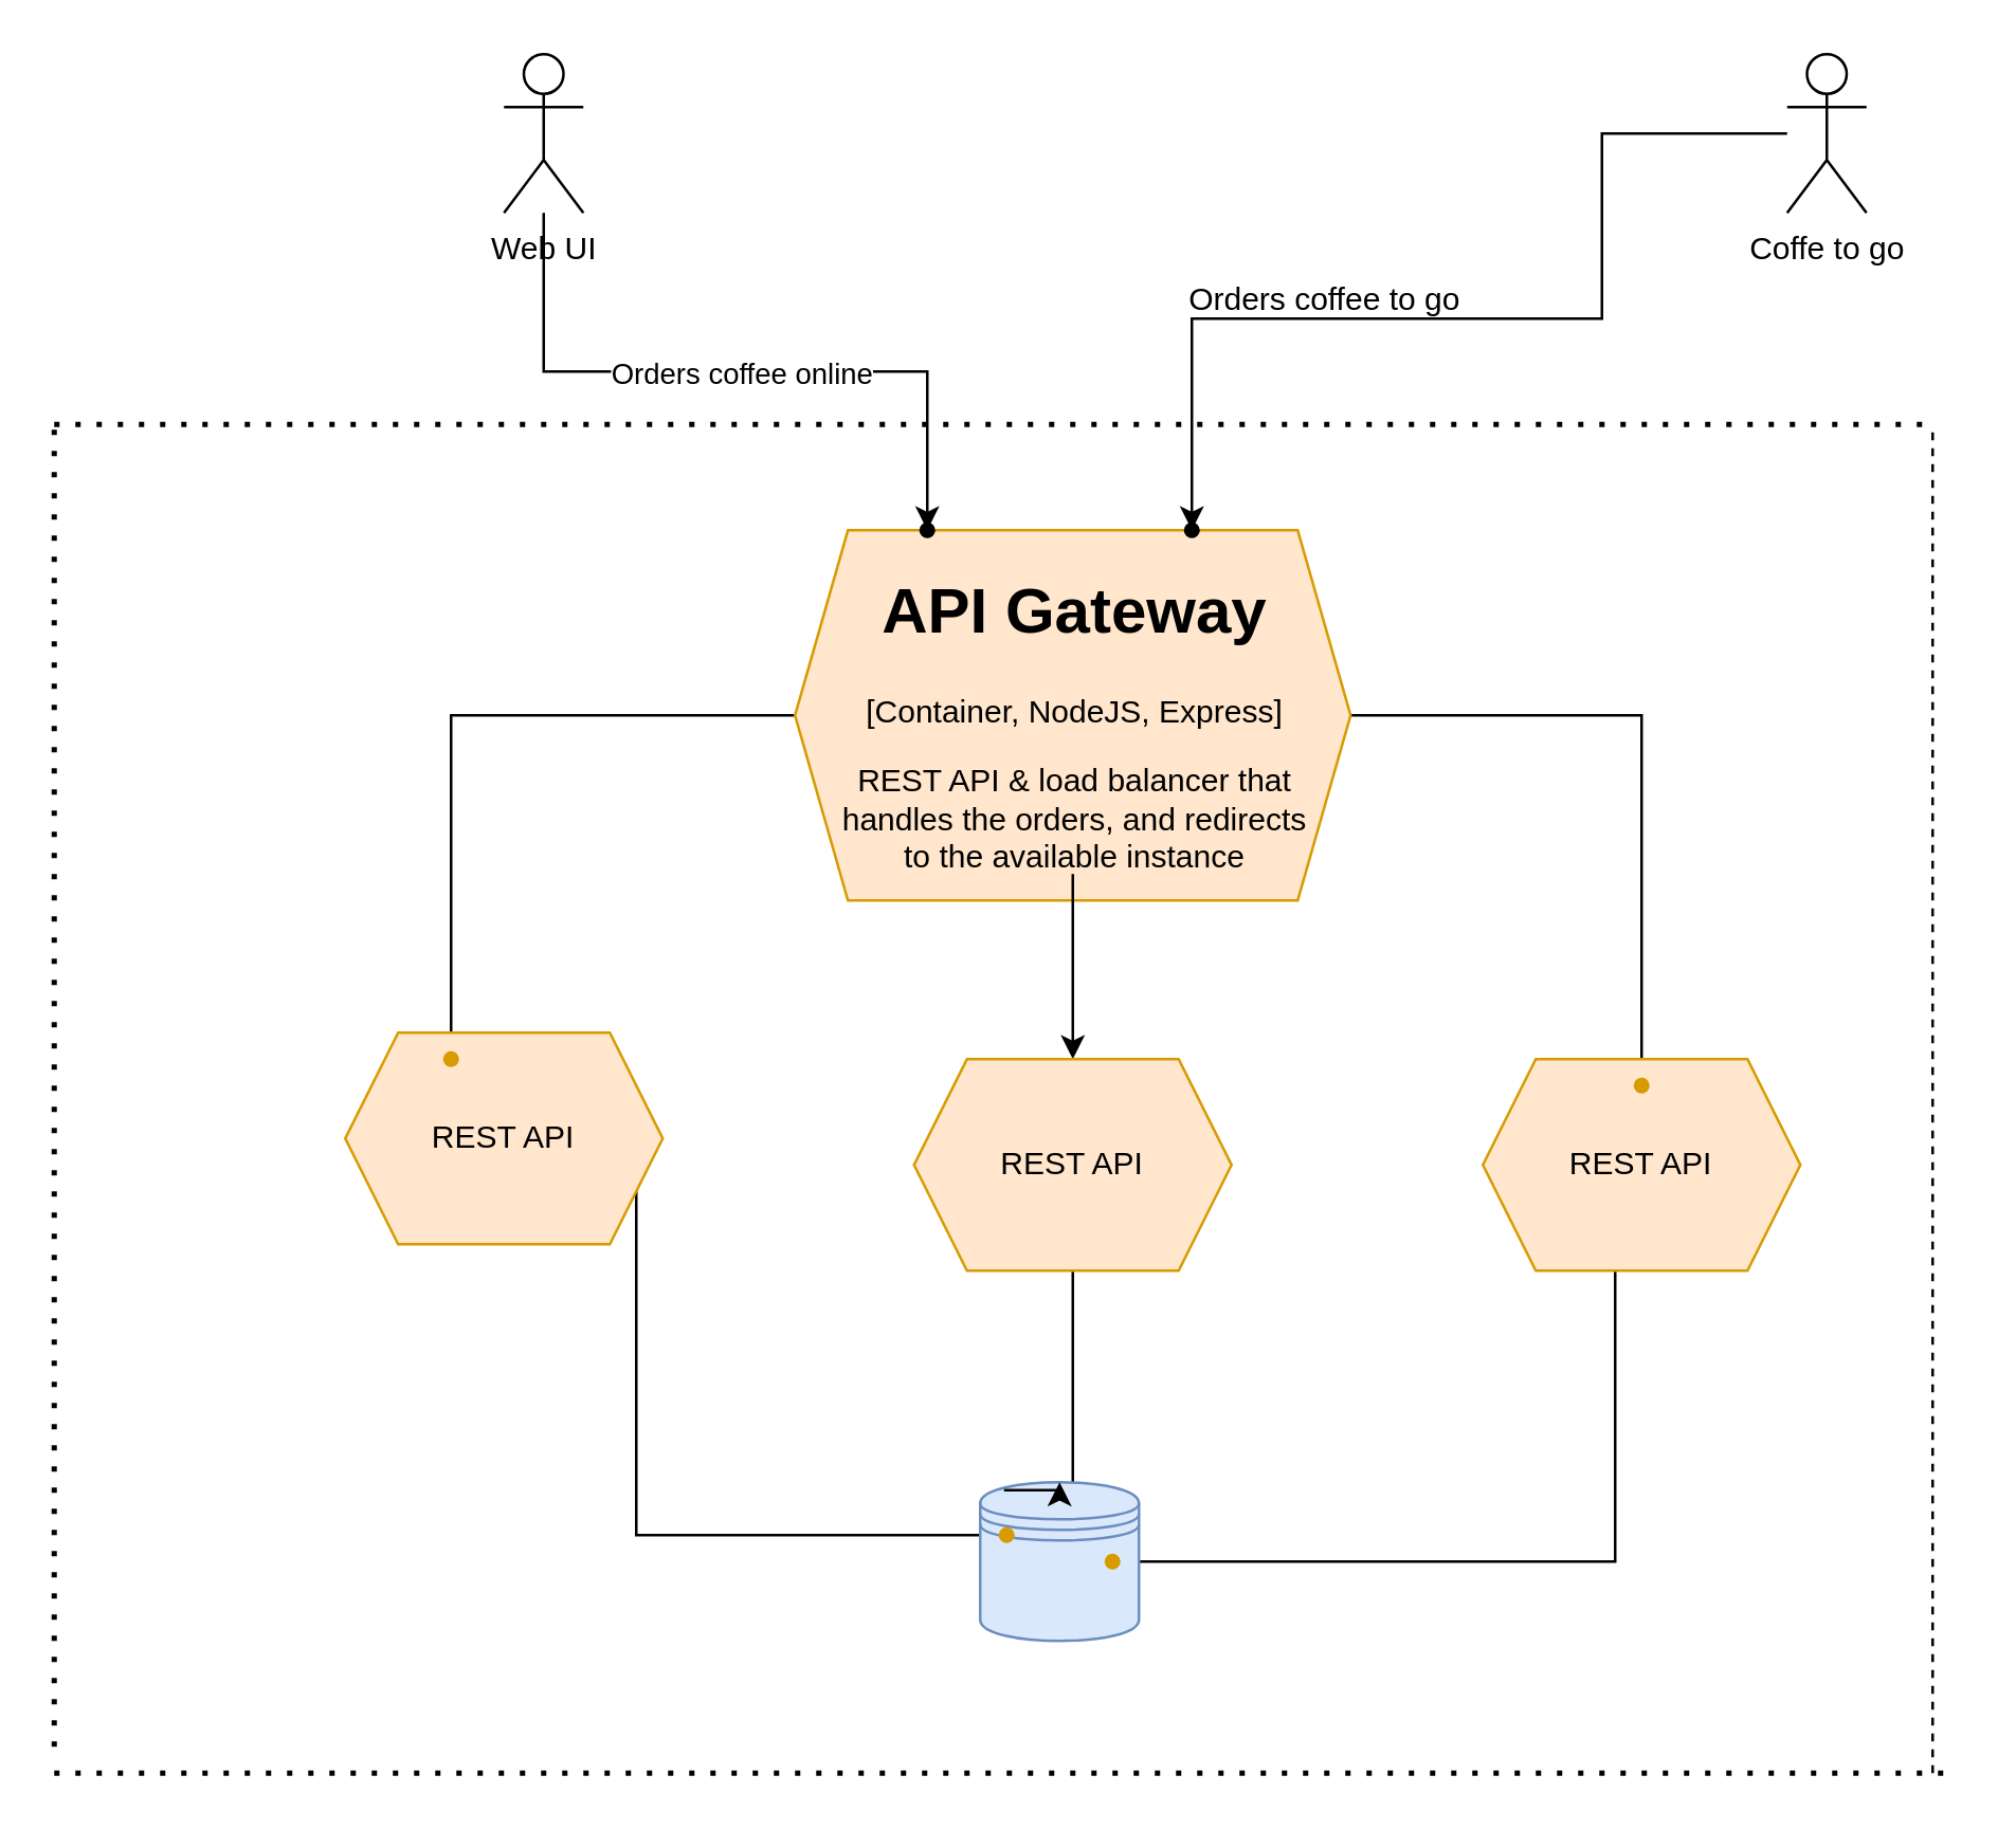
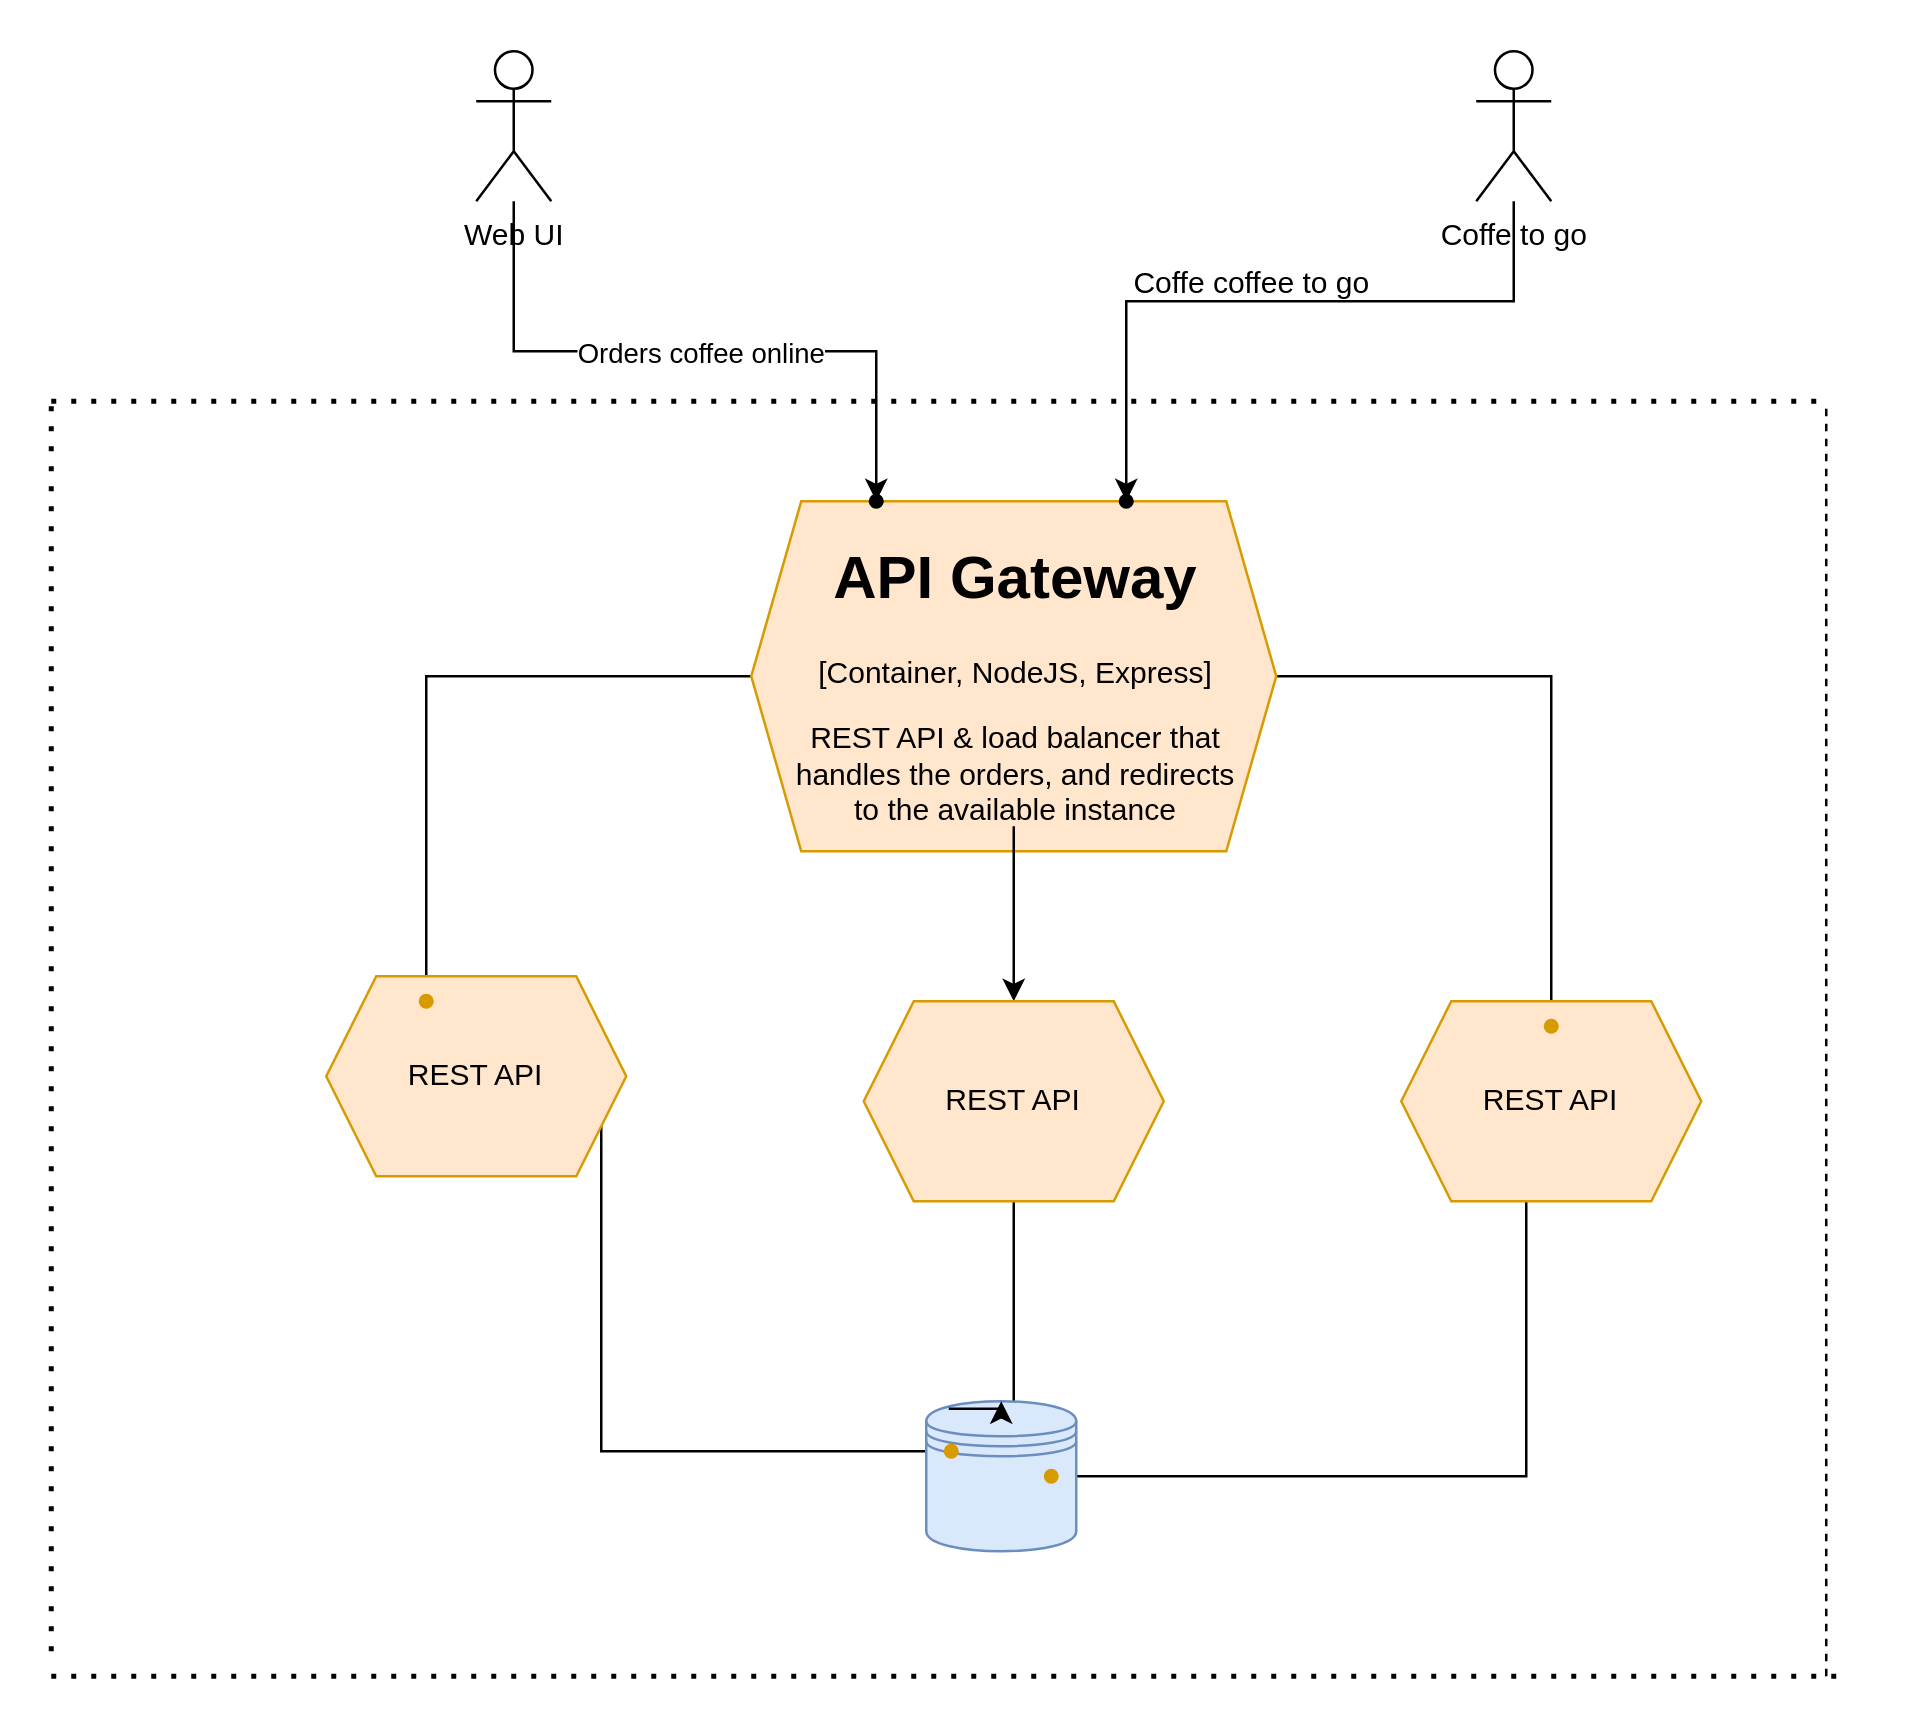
- <mxCell id="6" value="Coffe to go" style="shape=umlActor;verticalLabelPosition=bottom;verticalAlign=top;html=1;outlineConnect=0;" vertex="1" parent="1"><mxGeometry x="675" y="20" width="30" height="60" as="geometry" /></mxCell>
+ <mxCell id="6" value="Coffe to go" style="shape=umlActor;verticalLabelPosition=bottom;verticalAlign=top;html=1;outlineConnect=0;" vertex="1" parent="1"><mxGeometry x="590" y="20" width="30" height="60" as="geometry" /></mxCell>
- <mxCell id="17" value="Orders coffee to go" style="text;html=1;align=center;verticalAlign=middle;resizable=0;points=[];autosize=1;strokeColor=none;fillColor=none;" vertex="1" parent="1"><mxGeometry x="435" y="98" width="130" height="30" as="geometry" /></mxCell>
+ <mxCell id="17" value="Coffe coffee to go" style="text;html=1;align=center;verticalAlign=middle;resizable=0;points=[];autosize=1;strokeColor=none;fillColor=none;" vertex="1" parent="1"><mxGeometry x="435" y="98" width="130" height="30" as="geometry" /></mxCell>
